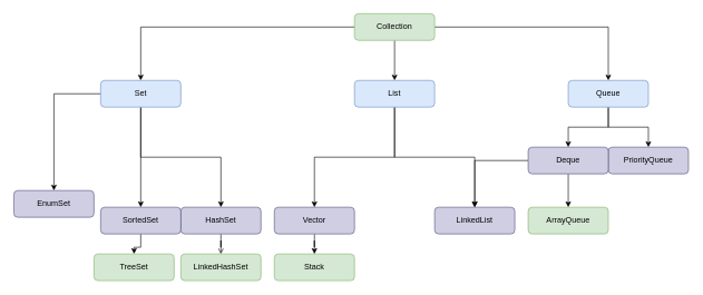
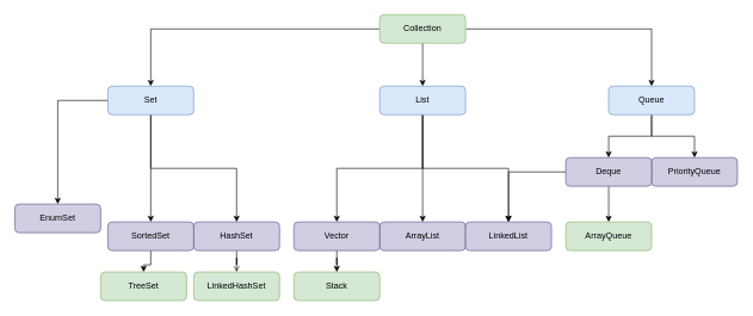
+ <mxCell id="11" style="edgeStyle=orthogonalEdgeStyle;rounded=0;orthogonalLoop=1;jettySize=auto;html=1;" edge="1" parent="1" source="13" target="19"><mxGeometry relative="1" as="geometry" /></mxCell>
+ <mxCell id="19" value="ArrayList" style="rounded=1;whiteSpace=wrap;html=1;fillColor=#d0cee2;strokeColor=#56517e;" vertex="1" parent="1"><mxGeometry x="530" y="310" width="120" height="40" as="geometry" /></mxCell>
